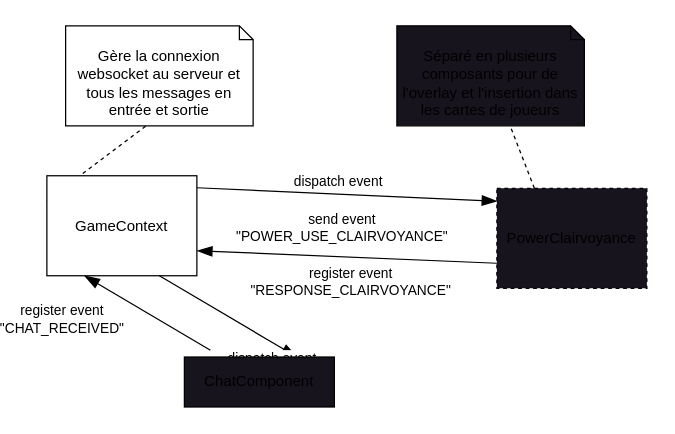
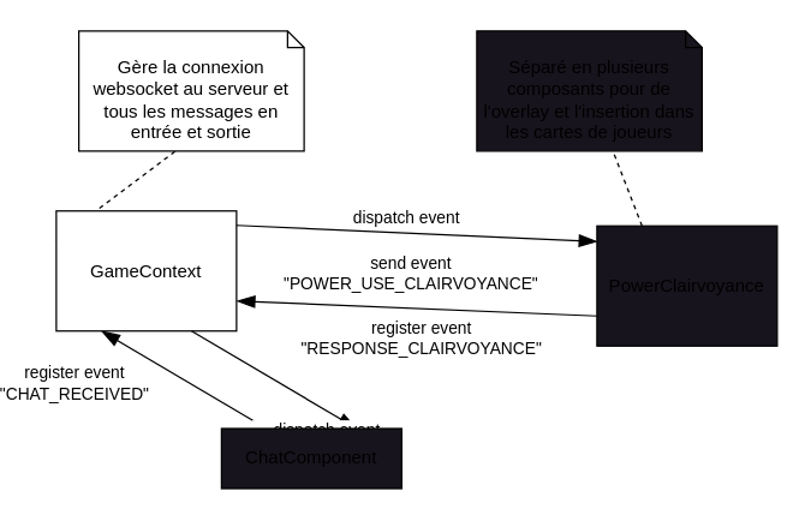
- <mxCell id="16" value="PowerClairvoyance" style="whiteSpace=wrap;html=1;fillColor=rgb(24, 20, 29);fontStyle=0;dashed=1;" vertex="1" parent="1"><mxGeometry x="380" y="150" width="120" height="80" as="geometry" /></mxCell>
+ <mxCell id="16" value="PowerClairvoyance" style="whiteSpace=wrap;html=1;fillColor=rgb(24, 20, 29);fontStyle=0;" vertex="1" parent="1"><mxGeometry x="380" y="150" width="120" height="80" as="geometry" /></mxCell>
